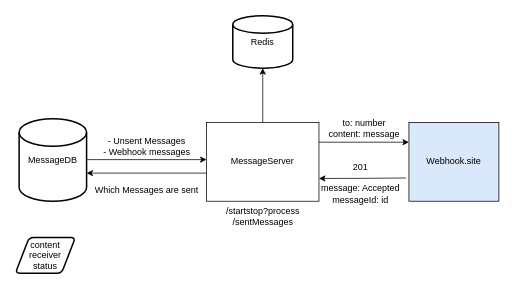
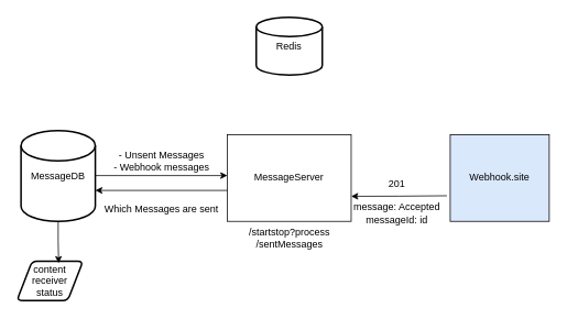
- <mxCell id="10" value="" style="endArrow=classic;html=1;rounded=0;entryX=0.5;entryY=1;entryDx=0;entryDy=0;entryPerimeter=0;exitX=0.5;exitY=0;exitDx=0;exitDy=0;" parent="1" source="4" target="9" edge="1"><mxGeometry width="50" height="50" relative="1" as="geometry"><mxPoint x="175" y="200" as="sourcePoint" /><mxPoint x="225" y="150" as="targetPoint" /></mxGeometry></mxCell>
- <mxCell id="16" value="to: number&lt;br&gt;content: message" style="text;html=1;align=center;verticalAlign=middle;resizable=0;points=[];autosize=1;strokeColor=none;fillColor=none;" parent="1" vertex="1"><mxGeometry x="425" y="150" width="120" height="40" as="geometry" /></mxCell>
- <mxCell id="3" style="edgeStyle=orthogonalEdgeStyle;rounded=0;orthogonalLoop=1;jettySize=auto;html=1;exitX=1;exitY=0.25;exitDx=0;exitDy=0;entryX=0;entryY=0.25;entryDx=0;entryDy=0;" parent="1" source="4" target="15" edge="1"><mxGeometry relative="1" as="geometry" /></mxCell>
+ <mxCell id="13" style="edgeStyle=orthogonalEdgeStyle;rounded=0;orthogonalLoop=1;jettySize=auto;html=1;entryX=0.632;entryY=0.047;entryDx=0;entryDy=0;entryPerimeter=0;" parent="1" source="2" target="12" edge="1"><mxGeometry relative="1" as="geometry" /></mxCell>
